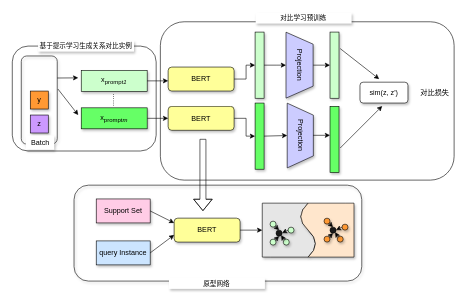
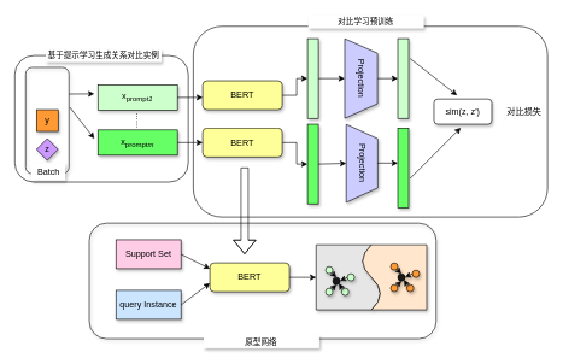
- <mxCell id="34" value="z" style="rounded=0;whiteSpace=wrap;html=1;fillColor=#CC99FF;shadow=1;" parent="1" vertex="1"><mxGeometry x="50" y="191" width="30" height="30" as="geometry" /></mxCell>
+ <mxCell id="34" value="z" style="rhombus;whiteSpace=wrap;html=1;fillColor=#CC99FF;shadow=1;" parent="1" vertex="1"><mxGeometry x="50" y="191" width="30" height="30" as="geometry" /></mxCell>
